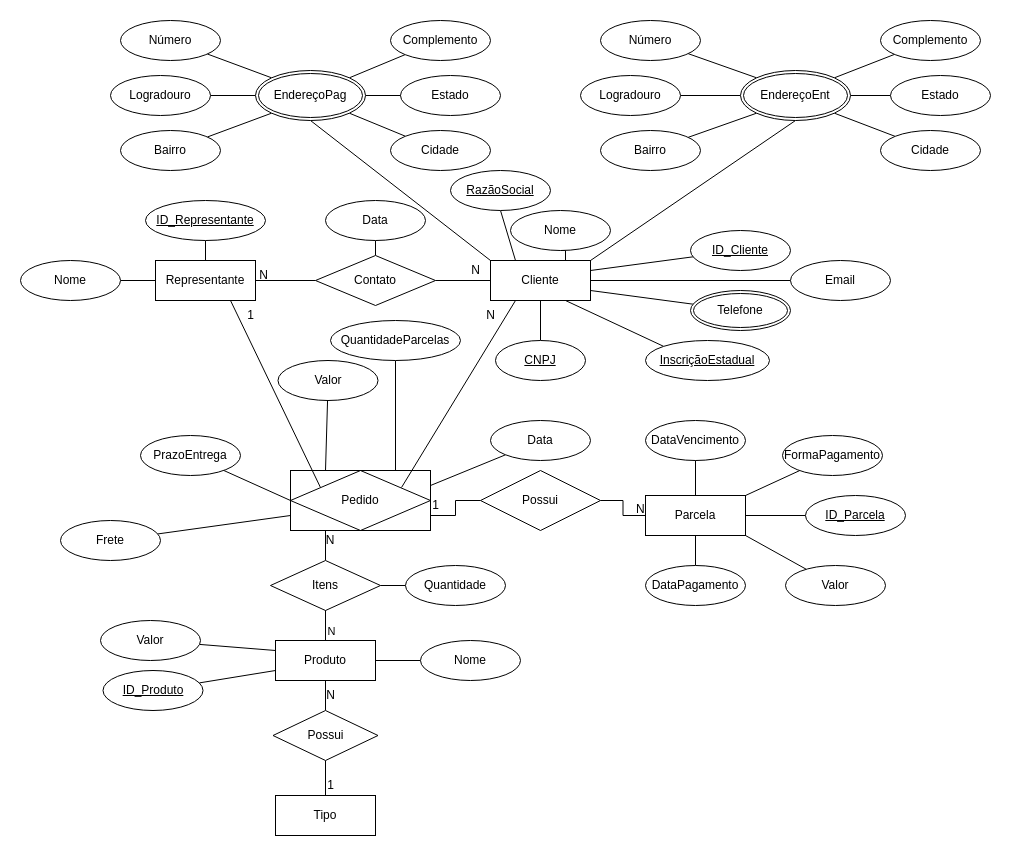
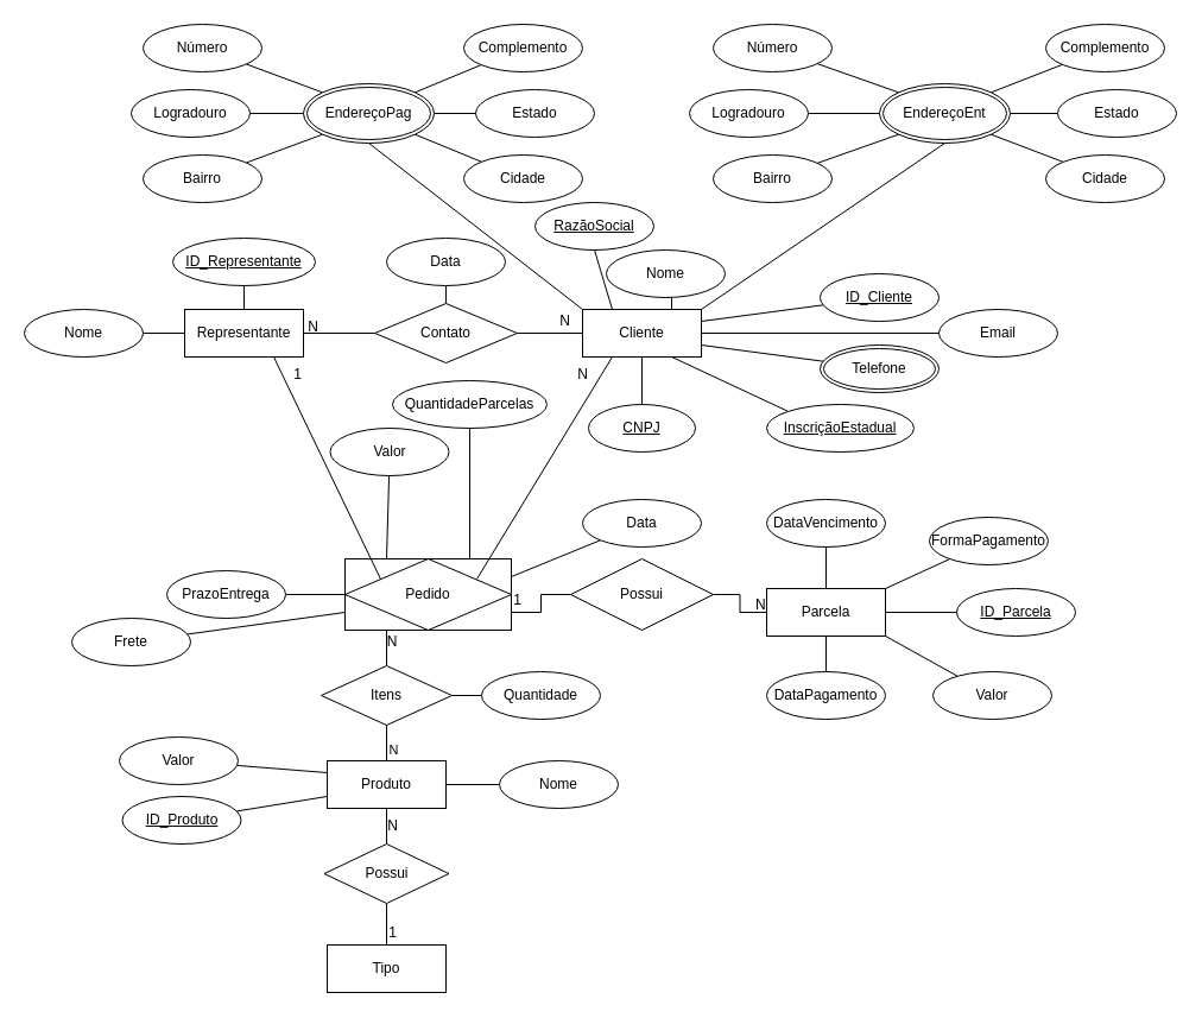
- <mxCell id="13" value="PrazoEntrega" style="ellipse;whiteSpace=wrap;html=1;align=center;" vertex="1" parent="1"><mxGeometry x="140" y="435" width="100" height="40" as="geometry" /></mxCell>
+ <mxCell id="13" value="PrazoEntrega" style="ellipse;whiteSpace=wrap;html=1;align=center;" vertex="1" parent="1"><mxGeometry x="140" y="480" width="100" height="40" as="geometry" /></mxCell>
